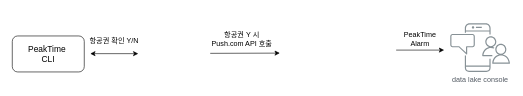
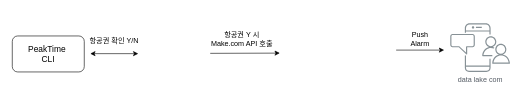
- <mxCell id="8" value="항공권 Y 시&lt;div&gt;Push.com API 호출&lt;/div&gt;" style="text;html=1;align=center;verticalAlign=middle;whiteSpace=wrap;rounded=0;" vertex="1" parent="1"><mxGeometry x="343" y="49" width="120" height="30" as="geometry" /></mxCell>
+ <mxCell id="8" value="항공권 Y 시&lt;div&gt;Make.com API 호출&lt;/div&gt;" style="text;html=1;align=center;verticalAlign=middle;whiteSpace=wrap;rounded=0;" vertex="1" parent="1"><mxGeometry x="343" y="49" width="120" height="30" as="geometry" /></mxCell>
- <mxCell id="10" value="PeakTime&lt;div&gt;Alarm&lt;/div&gt;" style="text;html=1;align=center;verticalAlign=middle;whiteSpace=wrap;rounded=0;" vertex="1" parent="1"><mxGeometry x="640" y="49" width="120" height="30" as="geometry" /></mxCell>
+ <mxCell id="10" value="Push&lt;div&gt;Alarm&lt;/div&gt;" style="text;html=1;align=center;verticalAlign=middle;whiteSpace=wrap;rounded=0;" vertex="1" parent="1"><mxGeometry x="640" y="49" width="120" height="30" as="geometry" /></mxCell>
- <mxCell id="2" value="data lake console" style="outlineConnect=0;gradientColor=none;fontColor=#545B64;strokeColor=none;fillColor=#879196;dashed=0;verticalLabelPosition=bottom;verticalAlign=top;align=center;html=1;fontSize=12;fontStyle=0;aspect=fixed;shape=mxgraph.aws4.illustration_notification;pointerEvents=1;labelBackgroundColor=#ffffff;" parent="1" vertex="1"><mxGeometry x="750" y="38.43" width="100" height="81" as="geometry" /></mxCell>
+ <mxCell id="2" value="data lake com" style="outlineConnect=0;gradientColor=none;fontColor=#545B64;strokeColor=none;fillColor=#879196;dashed=0;verticalLabelPosition=bottom;verticalAlign=top;align=center;html=1;fontSize=12;fontStyle=0;aspect=fixed;shape=mxgraph.aws4.illustration_notification;pointerEvents=1;labelBackgroundColor=#ffffff;" parent="1" vertex="1"><mxGeometry x="750" y="38.43" width="100" height="81" as="geometry" /></mxCell>
